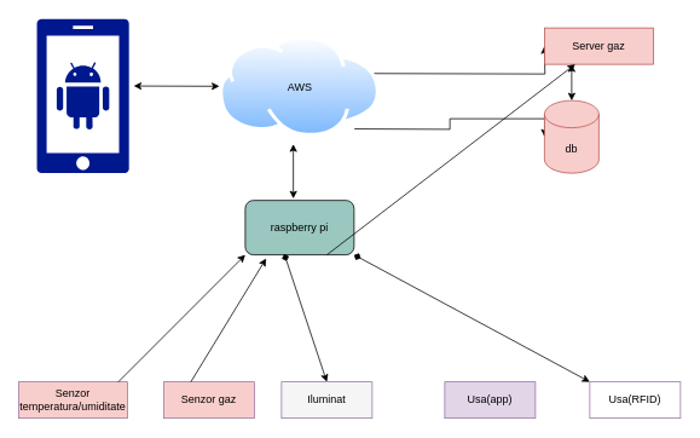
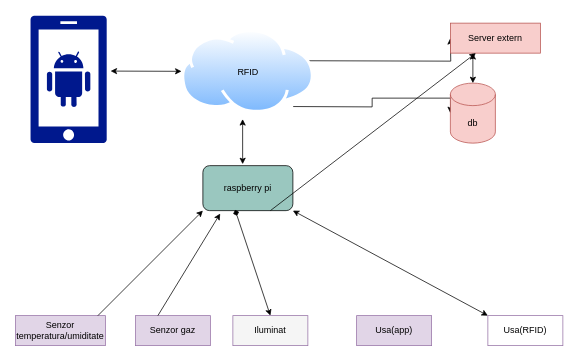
- <mxCell id="13" value="Server gaz" style="rounded=0;whiteSpace=wrap;html=1;fillColor=#f8cecc;strokeColor=#b85450;" vertex="1" parent="1"><mxGeometry x="600" y="30" width="120" height="40" as="geometry" /></mxCell>
+ <mxCell id="13" value="Server extern" style="rounded=0;whiteSpace=wrap;html=1;fillColor=#f8cecc;strokeColor=#b85450;" vertex="1" parent="1"><mxGeometry x="600" y="30" width="120" height="40" as="geometry" /></mxCell>
- <mxCell id="14" value="AWS" style="aspect=fixed;perimeter=ellipsePerimeter;html=1;align=center;shadow=0;dashed=0;spacingTop=3;image;image=img/lib/active_directory/internet_cloud.svg;labelPosition=center;verticalLabelPosition=middle;verticalAlign=middle;labelBackgroundColor=none;" vertex="1" parent="1"><mxGeometry x="241.51" y="38.5" width="176.98" height="111.5" as="geometry" /></mxCell>
+ <mxCell id="14" value="RFID" style="aspect=fixed;perimeter=ellipsePerimeter;html=1;align=center;shadow=0;dashed=0;spacingTop=3;image;image=img/lib/active_directory/internet_cloud.svg;labelPosition=center;verticalLabelPosition=middle;verticalAlign=middle;labelBackgroundColor=none;" vertex="1" parent="1"><mxGeometry x="241.51" y="38.5" width="176.98" height="111.5" as="geometry" /></mxCell>
- <mxCell id="8" value="" style="endArrow=diamond;startArrow=classic;html=1;entryX=1;entryY=1;entryDx=0;entryDy=0;exitX=0;exitY=0;exitDx=0;exitDy=0;" edge="1" parent="1" source="5" target="6"><mxGeometry width="50" height="50" relative="1" as="geometry"><mxPoint x="560" y="420" as="sourcePoint" /><mxPoint x="610" y="370" as="targetPoint" /><Array as="points" /></mxGeometry></mxCell>
+ <mxCell id="8" value="" style="endArrow=classic;startArrow=classic;html=1;entryX=1;entryY=1;entryDx=0;entryDy=0;exitX=0;exitY=0;exitDx=0;exitDy=0;" edge="1" parent="1" source="5" target="6"><mxGeometry width="50" height="50" relative="1" as="geometry"><mxPoint x="560" y="420" as="sourcePoint" /><mxPoint x="610" y="370" as="targetPoint" /><Array as="points" /></mxGeometry></mxCell>
- <mxCell id="2" value="Senzor temperatura/umiditate&lt;br&gt;" style="rounded=0;whiteSpace=wrap;html=1;fillColor=#f8cecc;strokeColor=#9673a6;" vertex="1" parent="1"><mxGeometry x="20" y="420" width="120" height="40" as="geometry" /></mxCell>
+ <mxCell id="2" value="Senzor temperatura/umiditate&lt;br&gt;" style="rounded=0;whiteSpace=wrap;html=1;fillColor=#e1d5e7;strokeColor=#9673a6;" vertex="1" parent="1"><mxGeometry x="20" y="420" width="120" height="40" as="geometry" /></mxCell>
- <mxCell id="19" value="Senzor gaz" style="rounded=0;whiteSpace=wrap;html=1;fillColor=#f8cecc;strokeColor=#9673a6;" vertex="1" parent="1"><mxGeometry x="180" y="420" width="100" height="40" as="geometry" /></mxCell>
+ <mxCell id="19" value="Senzor gaz" style="rounded=0;whiteSpace=wrap;html=1;fillColor=#e1d5e7;strokeColor=#9673a6;" vertex="1" parent="1"><mxGeometry x="180" y="420" width="100" height="40" as="geometry" /></mxCell>
- <mxCell id="4" value="Usa(app)" style="rounded=0;whiteSpace=wrap;html=1;fillColor=#e1d5e7;strokeColor=#9673a6;" vertex="1" parent="1"><mxGeometry x="490" y="420" width="100" height="40" as="geometry" /></mxCell>
+ <mxCell id="4" value="Usa(app)" style="rounded=0;whiteSpace=wrap;html=1;fillColor=#e1d5e7;strokeColor=#9673a6;" vertex="1" parent="1"><mxGeometry x="475" y="420" width="100" height="40" as="geometry" /></mxCell>
